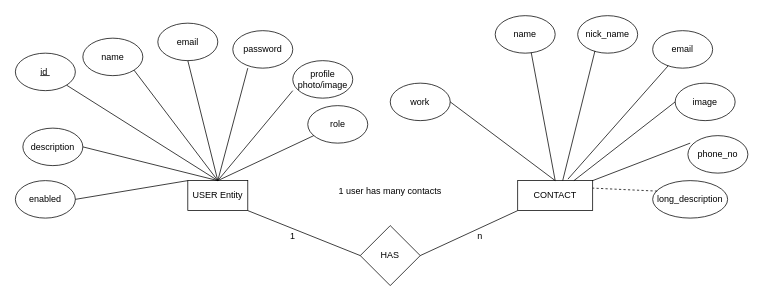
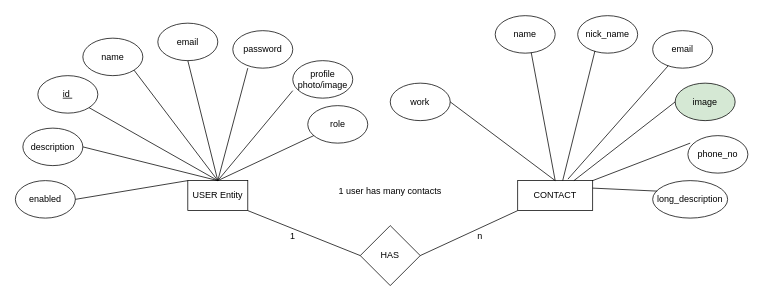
- <mxCell id="4" value="&lt;u&gt;id&amp;nbsp;&lt;/u&gt;" style="ellipse;whiteSpace=wrap;html=1;" vertex="1" parent="1"><mxGeometry x="20" y="70" width="80" height="50" as="geometry" /></mxCell>
+ <mxCell id="4" value="&lt;u&gt;id&amp;nbsp;&lt;/u&gt;" style="ellipse;whiteSpace=wrap;html=1;" vertex="1" parent="1"><mxGeometry x="50" y="100" width="80" height="50" as="geometry" /></mxCell>
- <mxCell id="22" value="image" style="ellipse;whiteSpace=wrap;html=1;" vertex="1" parent="1"><mxGeometry x="900" y="110" width="80" height="50" as="geometry" /></mxCell>
+ <mxCell id="22" value="image" style="ellipse;whiteSpace=wrap;html=1;fillColor=#d5e8d4;" vertex="1" parent="1"><mxGeometry x="900" y="110" width="80" height="50" as="geometry" /></mxCell>
- <mxCell id="30" value="" style="endArrow=none;html=1;rounded=0;entryX=1;entryY=0.25;entryDx=0;entryDy=0;exitX=0.06;exitY=0.28;exitDx=0;exitDy=0;exitPerimeter=0;dashed=1;" edge="1" parent="1" source="23" target="3"><mxGeometry width="50" height="50" relative="1" as="geometry"><mxPoint x="930" y="200" as="sourcePoint" /><mxPoint x="800" y="250" as="targetPoint" /></mxGeometry></mxCell>
+ <mxCell id="30" value="" style="endArrow=none;html=1;rounded=0;entryX=1;entryY=0.25;entryDx=0;entryDy=0;exitX=0.06;exitY=0.28;exitDx=0;exitDy=0;exitPerimeter=0;" edge="1" parent="1" source="23" target="3"><mxGeometry width="50" height="50" relative="1" as="geometry"><mxPoint x="930" y="200" as="sourcePoint" /><mxPoint x="800" y="250" as="targetPoint" /></mxGeometry></mxCell>
